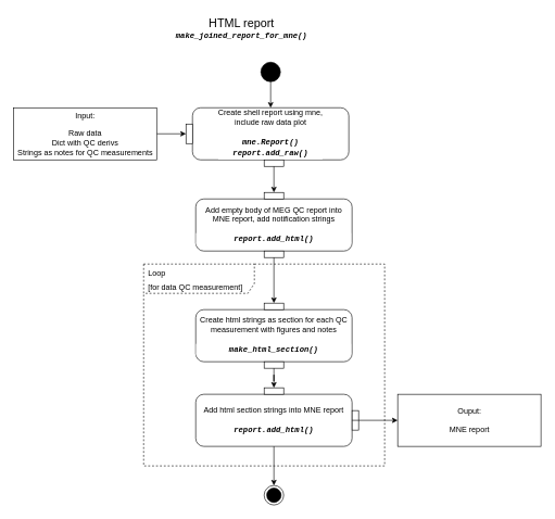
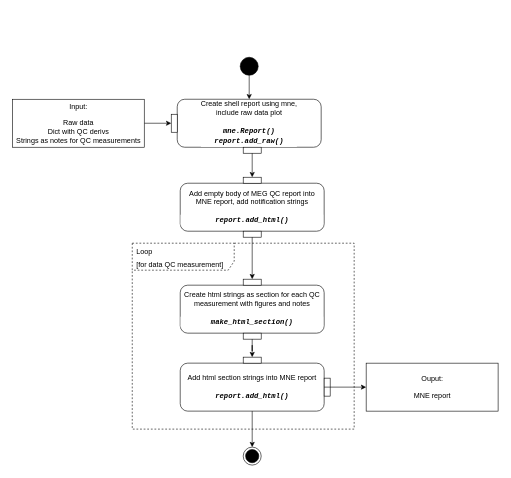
- <mxCell id="2" value="HTML report&lt;br&gt;&lt;div style=&quot;background-color: rgb(255, 255, 255); font-family: Menlo, Monaco, &amp;quot;Courier New&amp;quot;, monospace; font-size: 12px; line-height: 18px;&quot;&gt;&lt;b&gt;&lt;i&gt;make_joined_report_for_mne()&lt;/i&gt;&lt;/b&gt;&lt;/div&gt;" style="text;html=1;align=center;verticalAlign=middle;resizable=0;points=[];autosize=1;strokeColor=none;fillColor=none;fontSize=18;" vertex="1" parent="1"><mxGeometry x="255" y="20" width="230" height="50" as="geometry" /></mxCell>
